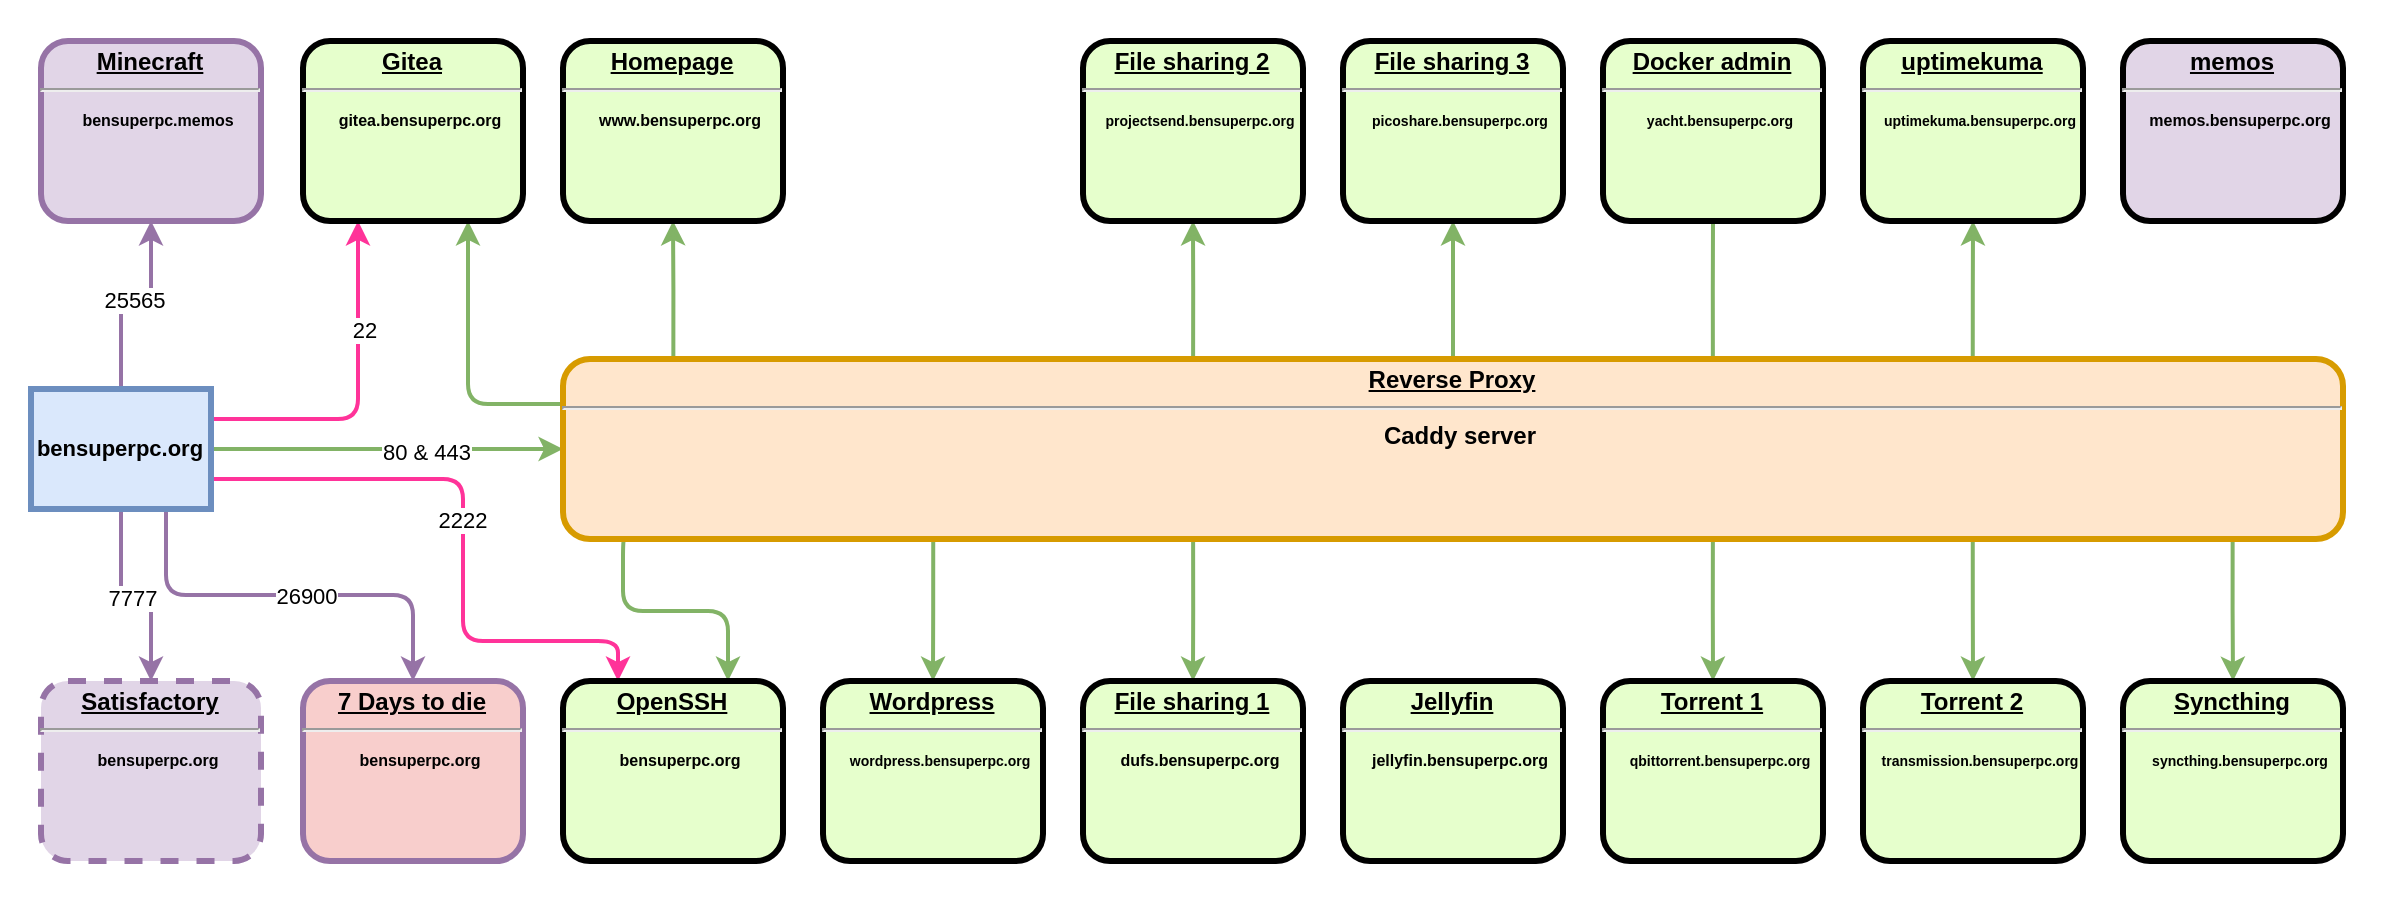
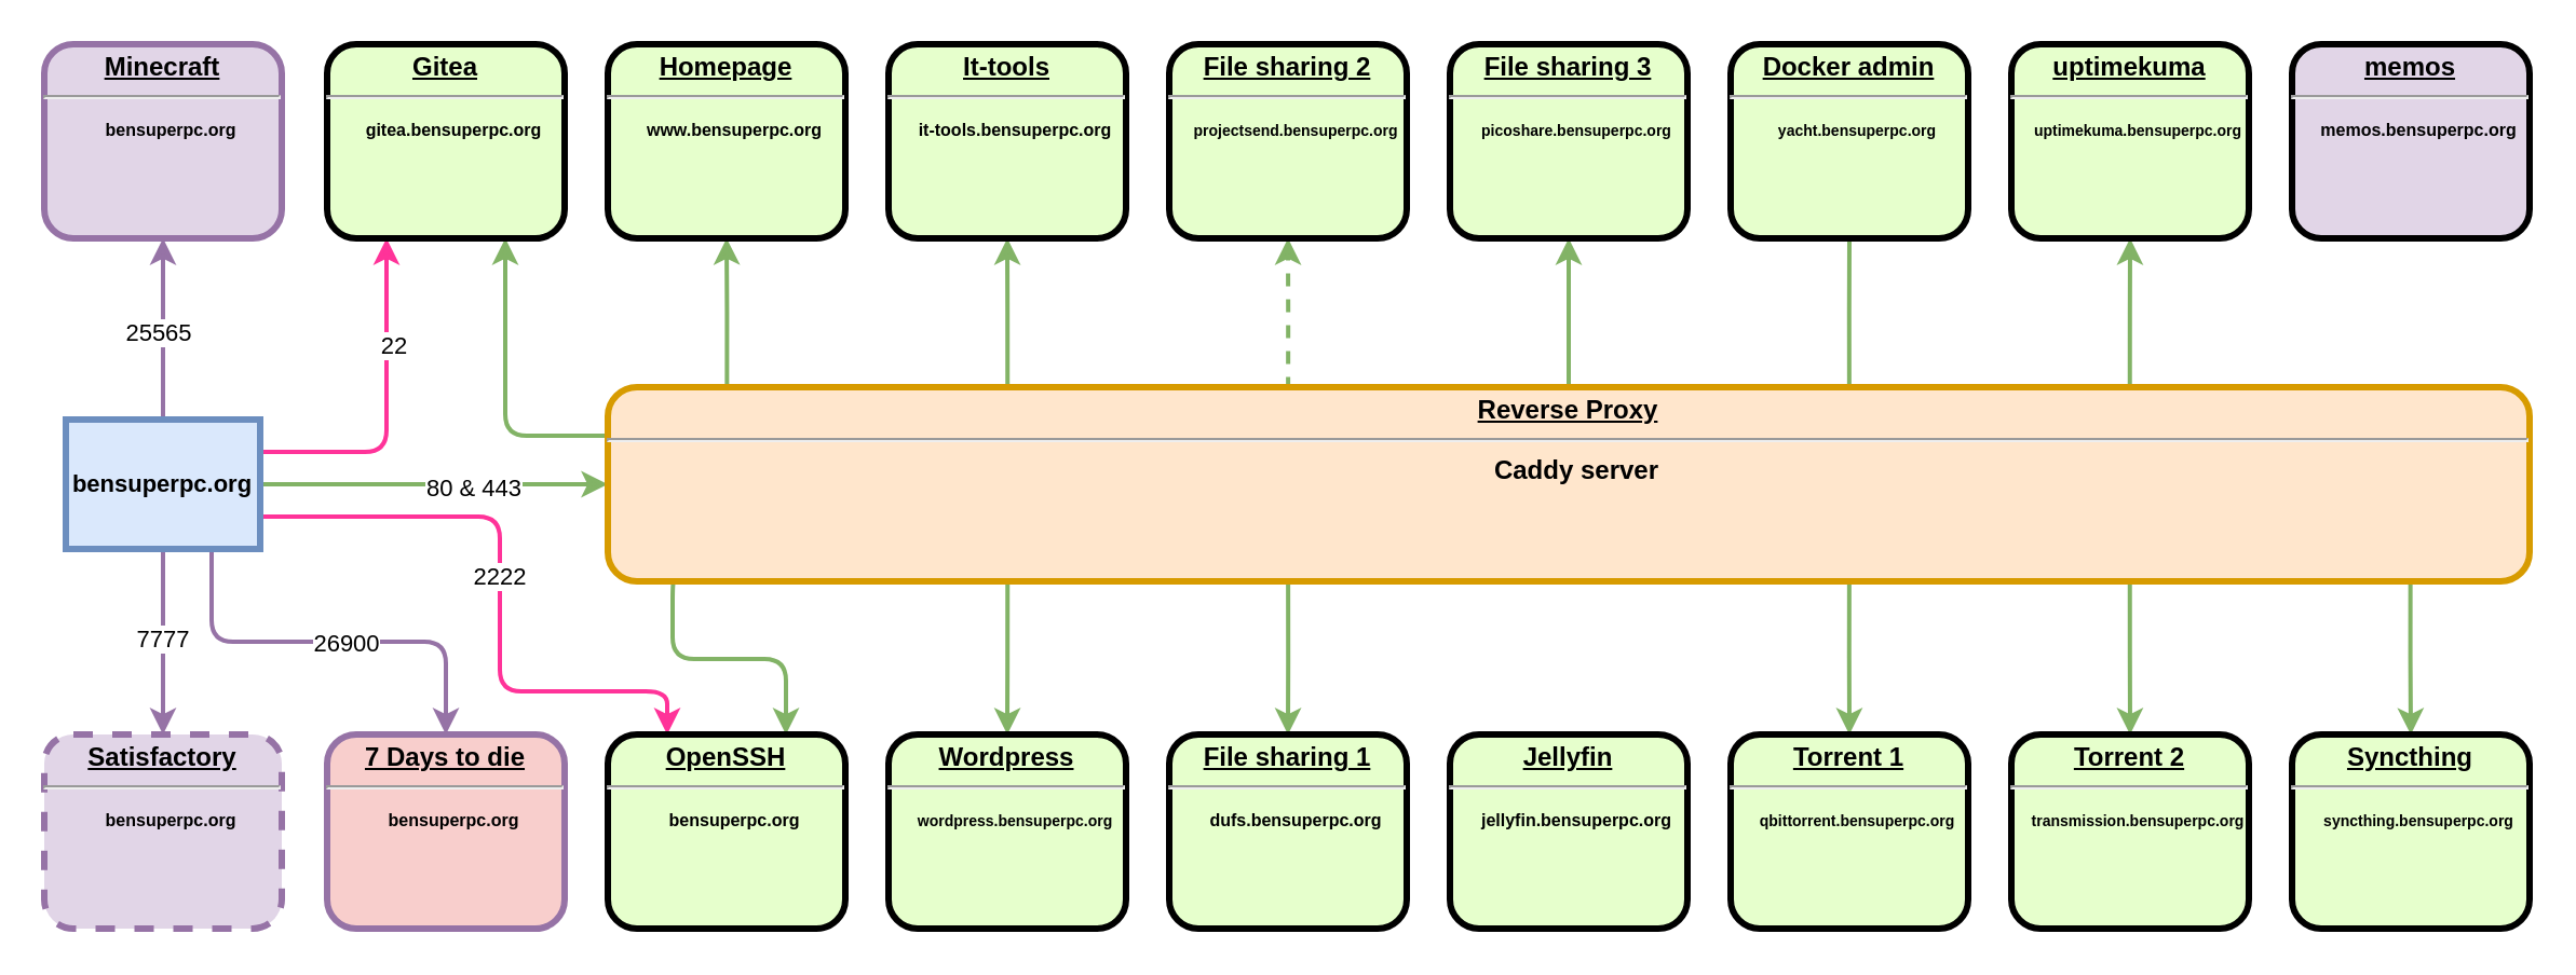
- <mxCell id="45" value="&lt;p style=&quot;margin: 4px 0px 0px; text-align: center; text-decoration: underline;&quot;&gt;Minecraft&lt;/p&gt;&lt;hr style=&quot;&quot;&gt;&lt;p style=&quot;margin: 0px 0px 0px 8px;&quot;&gt;&lt;font style=&quot;font-size: 8px;&quot;&gt;bensuperpc.memos&lt;/font&gt;&lt;/p&gt;" style="verticalAlign=middle;align=center;overflow=fill;fontSize=12;fontFamily=Helvetica;html=1;rounded=1;fontStyle=1;strokeWidth=3;fillColor=#e1d5e7;strokeColor=#9673a6;" parent="1" vertex="1"><mxGeometry x="20" y="20" width="110" height="90" as="geometry" /></mxCell>
+ <mxCell id="45" value="&lt;p style=&quot;margin: 4px 0px 0px; text-align: center; text-decoration: underline;&quot;&gt;Minecraft&lt;/p&gt;&lt;hr style=&quot;&quot;&gt;&lt;p style=&quot;margin: 0px 0px 0px 8px;&quot;&gt;&lt;font style=&quot;font-size: 8px;&quot;&gt;bensuperpc.org&lt;/font&gt;&lt;/p&gt;" style="verticalAlign=middle;align=center;overflow=fill;fontSize=12;fontFamily=Helvetica;html=1;rounded=1;fontStyle=1;strokeWidth=3;fillColor=#e1d5e7;strokeColor=#9673a6;" parent="1" vertex="1"><mxGeometry x="20" y="20" width="110" height="90" as="geometry" /></mxCell>
+ <mxCell id="38" value="&lt;p style=&quot;margin: 4px 0px 0px; text-align: center; text-decoration: underline;&quot;&gt;It-tools&lt;/p&gt;&lt;hr style=&quot;&quot;&gt;&lt;p style=&quot;margin: 0px 0px 0px 8px;&quot;&gt;&lt;font style=&quot;font-size: 8px;&quot;&gt;it-tools.bensuperpc.org&lt;/font&gt;&lt;/p&gt;" style="verticalAlign=middle;align=center;overflow=fill;fontSize=12;fontFamily=Helvetica;html=1;rounded=1;fontStyle=1;strokeWidth=3;fillColor=#E6FFCC" parent="1" vertex="1"><mxGeometry x="411" y="20" width="110" height="90" as="geometry" /></mxCell>
+ <mxCell id="18" style="edgeStyle=orthogonalEdgeStyle;rounded=0;orthogonalLoop=1;jettySize=auto;html=1;exitX=0.208;exitY=0.011;exitDx=0;exitDy=0;entryX=0.5;entryY=1;entryDx=0;entryDy=0;exitPerimeter=0;strokeWidth=2;fillColor=#d5e8d4;strokeColor=#82b366;" parent="1" source="28" target="38" edge="1"><mxGeometry relative="1" as="geometry" /></mxCell>
- <mxCell id="20" style="edgeStyle=orthogonalEdgeStyle;rounded=0;orthogonalLoop=1;jettySize=auto;html=1;exitX=0.354;exitY=0.014;exitDx=0;exitDy=0;entryX=0.5;entryY=1;entryDx=0;entryDy=0;exitPerimeter=0;strokeWidth=2;fillColor=#d5e8d4;strokeColor=#82b366;" parent="1" source="28" target="40" edge="1"><mxGeometry relative="1" as="geometry" /></mxCell>
+ <mxCell id="20" style="edgeStyle=orthogonalEdgeStyle;rounded=0;orthogonalLoop=1;jettySize=auto;html=1;exitX=0.354;exitY=0.014;exitDx=0;exitDy=0;entryX=0.5;entryY=1;entryDx=0;entryDy=0;exitPerimeter=0;strokeWidth=2;fillColor=#d5e8d4;strokeColor=#82b366;dashed=1;" parent="1" source="28" target="40" edge="1"><mxGeometry relative="1" as="geometry" /></mxCell>
- <mxCell id="14" value="bensuperpc.org" style="whiteSpace=wrap;align=center;verticalAlign=middle;fontStyle=1;strokeWidth=3;fillColor=#dae8fc;strokeColor=#6c8ebf;fontSize=11;" parent="1" vertex="1"><mxGeometry x="15" y="194" width="90" height="60" as="geometry" /></mxCell>
+ <mxCell id="14" value="bensuperpc.org" style="whiteSpace=wrap;align=center;verticalAlign=middle;fontStyle=1;strokeWidth=3;fillColor=#dae8fc;strokeColor=#6c8ebf;fontSize=11;" parent="1" vertex="1"><mxGeometry x="30" y="194" width="90" height="60" as="geometry" /></mxCell>
